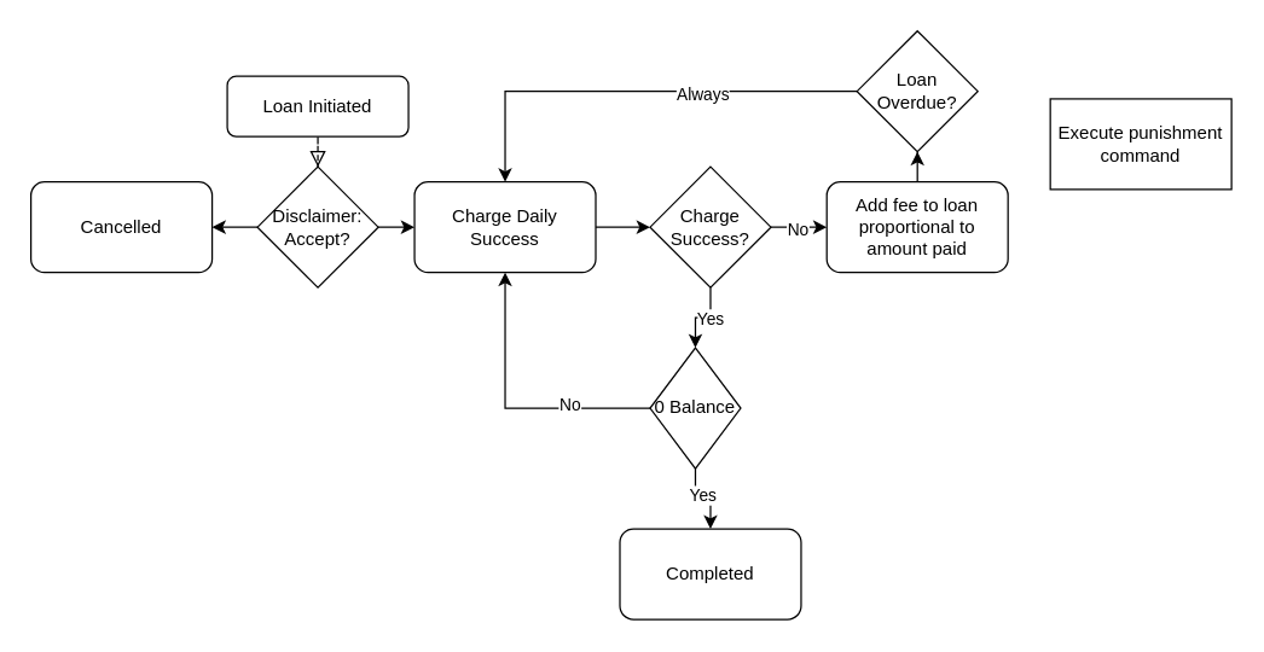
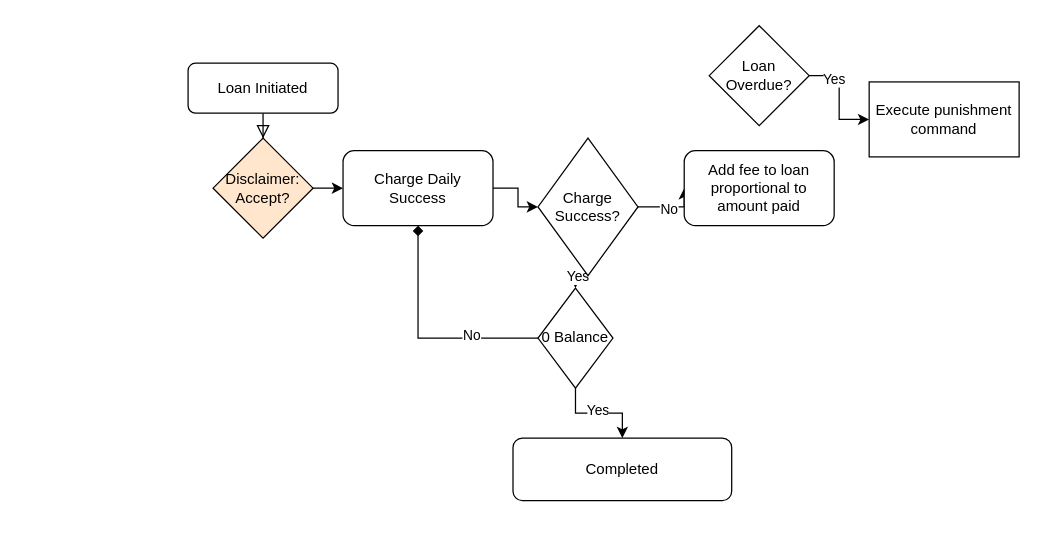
- <mxCell id="25" style="edgeStyle=orthogonalEdgeStyle;rounded=0;orthogonalLoop=1;jettySize=auto;html=1;exitX=0;exitY=0.5;exitDx=0;exitDy=0;" edge="1" parent="1" source="27" target="9"><mxGeometry relative="1" as="geometry" /></mxCell>
- <mxCell id="26" value="Always" style="edgeLabel;html=1;align=center;verticalAlign=middle;resizable=0;points=[];" vertex="1" connectable="0" parent="25"><mxGeometry x="-0.288" y="1" relative="1" as="geometry"><mxPoint x="1" as="offset" /></mxGeometry></mxCell>
+ <mxCell id="23" value="" style="edgeStyle=orthogonalEdgeStyle;rounded=0;orthogonalLoop=1;jettySize=auto;html=1;" edge="1" parent="1" source="27" target="28"><mxGeometry relative="1" as="geometry" /></mxCell>
+ <mxCell id="24" value="Yes" style="edgeLabel;html=1;align=center;verticalAlign=middle;resizable=0;points=[];" vertex="1" connectable="0" parent="23"><mxGeometry x="-0.383" y="-5" relative="1" as="geometry"><mxPoint as="offset" /></mxGeometry></mxCell>
- <mxCell id="21" value="" style="edgeStyle=orthogonalEdgeStyle;rounded=0;orthogonalLoop=1;jettySize=auto;html=1;" edge="1" parent="1" source="22" target="27"><mxGeometry relative="1" as="geometry" /></mxCell>
- <mxCell id="2" value="" style="rounded=0;html=1;jettySize=auto;orthogonalLoop=1;fontSize=11;endArrow=block;endFill=0;endSize=8;strokeWidth=1;shadow=0;labelBackgroundColor=none;edgeStyle=orthogonalEdgeStyle;dashed=1;" parent="1" source="3" target="6" edge="1"><mxGeometry relative="1" as="geometry"><mxPoint x="200" y="110" as="targetPoint" /></mxGeometry></mxCell>
+ <mxCell id="2" value="" style="rounded=0;html=1;jettySize=auto;orthogonalLoop=1;fontSize=11;endArrow=block;endFill=0;endSize=8;strokeWidth=1;shadow=0;labelBackgroundColor=none;edgeStyle=orthogonalEdgeStyle;" parent="1" source="3" target="6" edge="1"><mxGeometry relative="1" as="geometry"><mxPoint x="200" y="110" as="targetPoint" /></mxGeometry></mxCell>
- <mxCell id="7" value="Cancelled" style="rounded=1;whiteSpace=wrap;html=1;" vertex="1" parent="1"><mxGeometry x="20" y="120" width="120" height="60" as="geometry" /></mxCell>
- <mxCell id="4" value="" style="edgeStyle=orthogonalEdgeStyle;rounded=0;orthogonalLoop=1;jettySize=auto;html=1;" edge="1" parent="1" source="6" target="7"><mxGeometry relative="1" as="geometry" /></mxCell>
- <mxCell id="6" value="Disclaimer: Accept?" style="rhombus;whiteSpace=wrap;html=1;" vertex="1" parent="1"><mxGeometry x="170" y="110" width="80" height="80" as="geometry" /></mxCell>
+ <mxCell id="6" value="Disclaimer: Accept?" style="rhombus;whiteSpace=wrap;html=1;fillColor=#ffe6cc;" vertex="1" parent="1"><mxGeometry x="170" y="110" width="80" height="80" as="geometry" /></mxCell>
- <mxCell id="14" value="Charge Success?" style="rhombus;whiteSpace=wrap;html=1;rounded=0;" vertex="1" parent="1"><mxGeometry x="430" y="110" width="80" height="80" as="geometry" /></mxCell>
+ <mxCell id="14" value="Charge Success?" style="rhombus;whiteSpace=wrap;html=1;rounded=0;" vertex="1" parent="1"><mxGeometry x="430" y="110" width="80" height="110" as="geometry" /></mxCell>
- <mxCell id="15" style="edgeStyle=orthogonalEdgeStyle;rounded=0;orthogonalLoop=1;jettySize=auto;html=1;exitX=0;exitY=0.5;exitDx=0;exitDy=0;entryX=0.5;entryY=1;entryDx=0;entryDy=0;" edge="1" parent="1" source="19" target="9"><mxGeometry relative="1" as="geometry" /></mxCell>
+ <mxCell id="15" style="edgeStyle=orthogonalEdgeStyle;rounded=0;orthogonalLoop=1;jettySize=auto;html=1;exitX=0;exitY=0.5;exitDx=0;exitDy=0;entryX=0.5;entryY=1;entryDx=0;entryDy=0;endArrow=diamond;" edge="1" parent="1" source="19" target="9"><mxGeometry relative="1" as="geometry" /></mxCell>
- <mxCell id="20" value="Completed" style="rounded=1;whiteSpace=wrap;html=1;" vertex="1" parent="1"><mxGeometry x="410" y="350" width="120" height="60" as="geometry" /></mxCell>
+ <mxCell id="20" value="Completed" style="rounded=1;whiteSpace=wrap;html=1;" vertex="1" parent="1"><mxGeometry x="410" y="350" width="175" height="50" as="geometry" /></mxCell>
